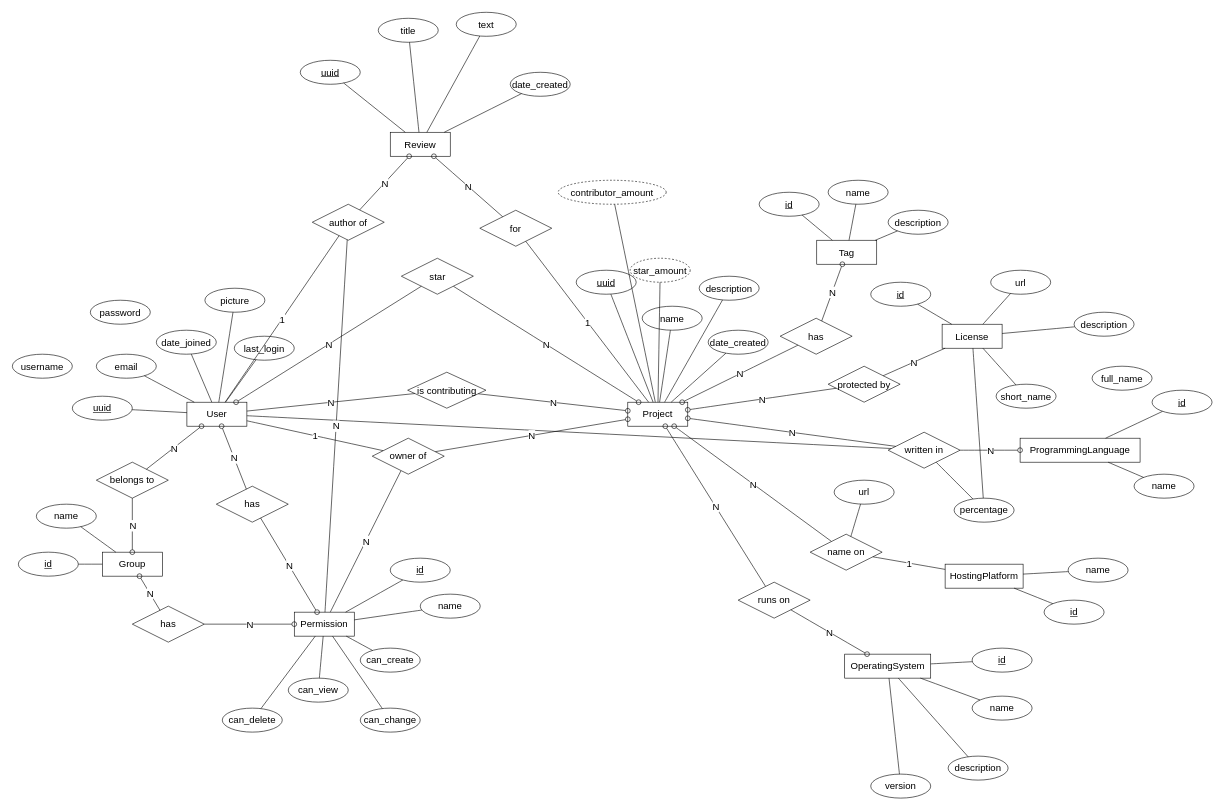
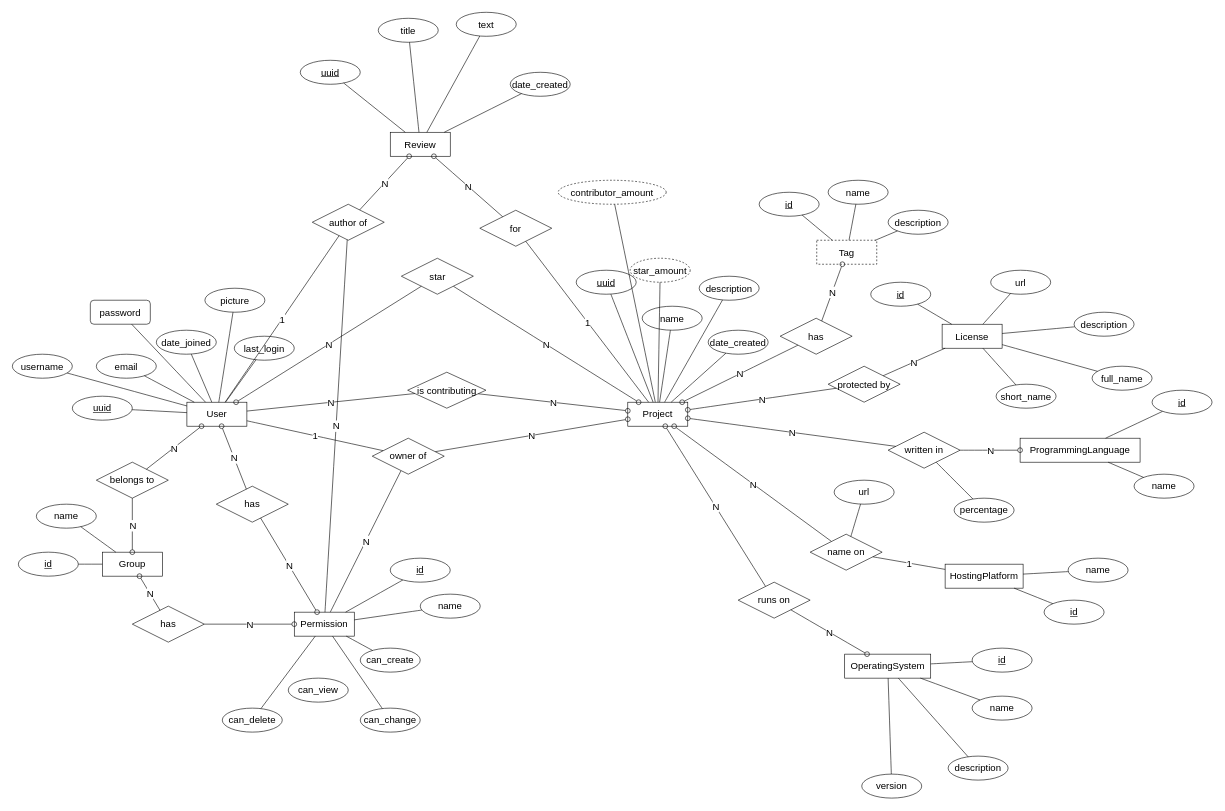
- <mxCell id="82" value="Tag" style="whiteSpace=wrap;html=1;align=center;fontSize=16;" parent="1" vertex="1"><mxGeometry x="1361" y="400" width="100" height="40" as="geometry" /></mxCell>
+ <mxCell id="82" value="Tag" style="whiteSpace=wrap;html=1;align=center;fontSize=16;dashed=1;" parent="1" vertex="1"><mxGeometry x="1361" y="400" width="100" height="40" as="geometry" /></mxCell>
- <mxCell id="6" value="password" style="ellipse;whiteSpace=wrap;html=1;align=center;fontSize=16;" parent="1" vertex="1"><mxGeometry x="150" y="500" width="100" height="40" as="geometry" /></mxCell>
+ <mxCell id="6" value="password" style="whiteSpace=wrap;html=1;align=center;fontSize=16;rounded=1;" parent="1" vertex="1"><mxGeometry x="150" y="500" width="100" height="40" as="geometry" /></mxCell>
+ <mxCell id="10" value="" style="endArrow=none;html=1;rounded=0;fontSize=12;startSize=8;endSize=8;curved=1;" parent="1" source="3" target="2" edge="1"><mxGeometry relative="1" as="geometry"><mxPoint x="1071" y="1050" as="sourcePoint" /><mxPoint x="1231" y="1050" as="targetPoint" /></mxGeometry></mxCell>
- <mxCell id="9" value="" style="endArrow=none;html=1;rounded=0;fontSize=12;startSize=8;endSize=8;curved=1;" parent="1" source="2" target="55" edge="1"><mxGeometry relative="1" as="geometry"><mxPoint x="1071" y="1050" as="sourcePoint" /><mxPoint x="1231" y="1050" as="targetPoint" /></mxGeometry></mxCell>
+ <mxCell id="9" value="" style="endArrow=none;html=1;rounded=0;fontSize=12;startSize=8;endSize=8;curved=1;" parent="1" source="2" target="6" edge="1"><mxGeometry relative="1" as="geometry"><mxPoint x="1071" y="1050" as="sourcePoint" /><mxPoint x="1231" y="1050" as="targetPoint" /></mxGeometry></mxCell>
- <mxCell id="36" value="" style="endArrow=none;html=1;rounded=0;fontSize=12;startSize=8;endSize=8;curved=1;" parent="1" source="24" target="60" edge="1"><mxGeometry relative="1" as="geometry"><mxPoint x="941" y="2778.5" as="sourcePoint" /><mxPoint x="1101" y="2778.5" as="targetPoint" /></mxGeometry></mxCell>
+ <mxCell id="36" value="" style="endArrow=none;html=1;rounded=0;fontSize=12;startSize=8;endSize=8;curved=1;" parent="1" source="24" target="32" edge="1"><mxGeometry relative="1" as="geometry"><mxPoint x="941" y="2778.5" as="sourcePoint" /><mxPoint x="1101" y="2778.5" as="targetPoint" /></mxGeometry></mxCell>
- <mxCell id="170" value="" style="endArrow=none;html=1;rounded=0;fontSize=12;startSize=8;endSize=8;curved=1;" parent="1" source="166" target="134" edge="1"><mxGeometry relative="1" as="geometry"><mxPoint x="418" y="1137" as="sourcePoint" /><mxPoint x="530" y="1098" as="targetPoint" /></mxGeometry></mxCell>
- <mxCell id="77" value="version" style="ellipse;whiteSpace=wrap;html=1;align=center;fontSize=16;" parent="1" vertex="1"><mxGeometry x="1451" y="1290" width="100" height="40" as="geometry" /></mxCell>
+ <mxCell id="77" value="version" style="ellipse;whiteSpace=wrap;html=1;align=center;fontSize=16;" parent="1" vertex="1"><mxGeometry x="1436" y="1290" width="100" height="40" as="geometry" /></mxCell>
